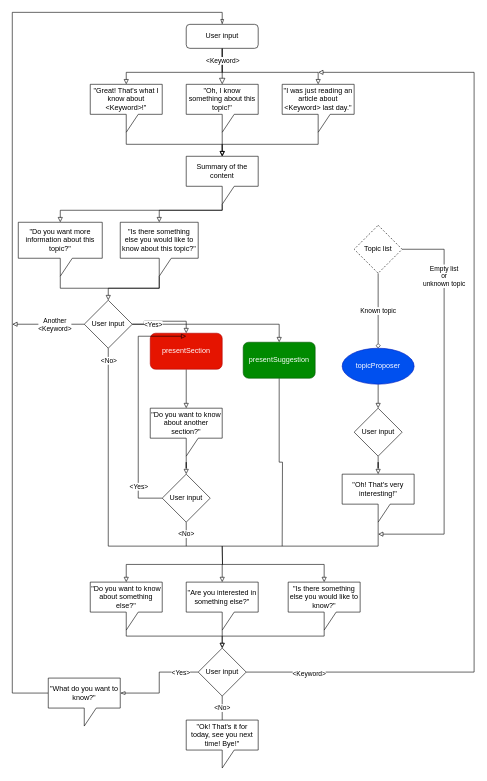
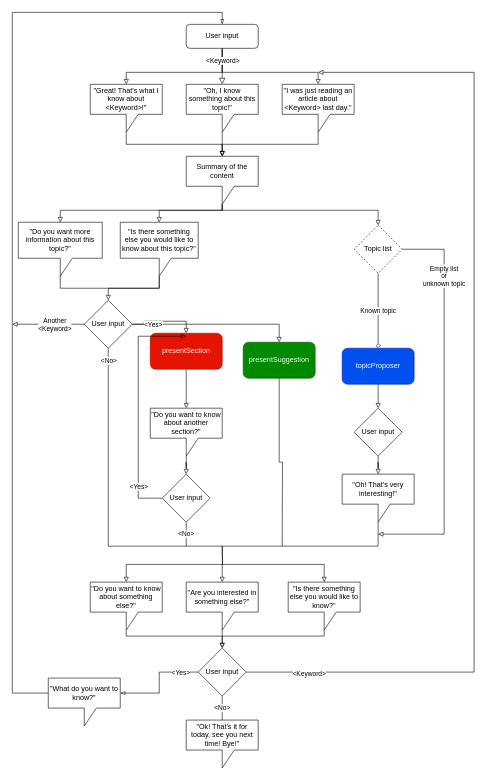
+ <mxCell id="15" style="edgeStyle=orthogonalEdgeStyle;rounded=0;orthogonalLoop=1;jettySize=auto;html=1;exitX=0;exitY=0;exitDx=60;exitDy=80;exitPerimeter=0;entryX=0.5;entryY=0;entryDx=0;entryDy=0;endArrow=block;endFill=0;" parent="1" source="16" target="65" edge="1"><mxGeometry relative="1" as="geometry"><Array as="points"><mxPoint x="370" y="350" /><mxPoint x="630" y="350" /></Array></mxGeometry></mxCell>
- <mxCell id="26" value="topicProposer" style="ellipse;whiteSpace=wrap;html=1;fillColor=#0050ef;strokeColor=#001DBC;fontColor=#ffffff;" parent="1" vertex="1"><mxGeometry x="570" y="580" width="120" height="60" as="geometry" /></mxCell>
+ <mxCell id="26" value="topicProposer" style="rounded=1;whiteSpace=wrap;html=1;fillColor=#0050ef;strokeColor=#001DBC;fontColor=#ffffff;" parent="1" vertex="1"><mxGeometry x="570" y="580" width="120" height="60" as="geometry" /></mxCell>
